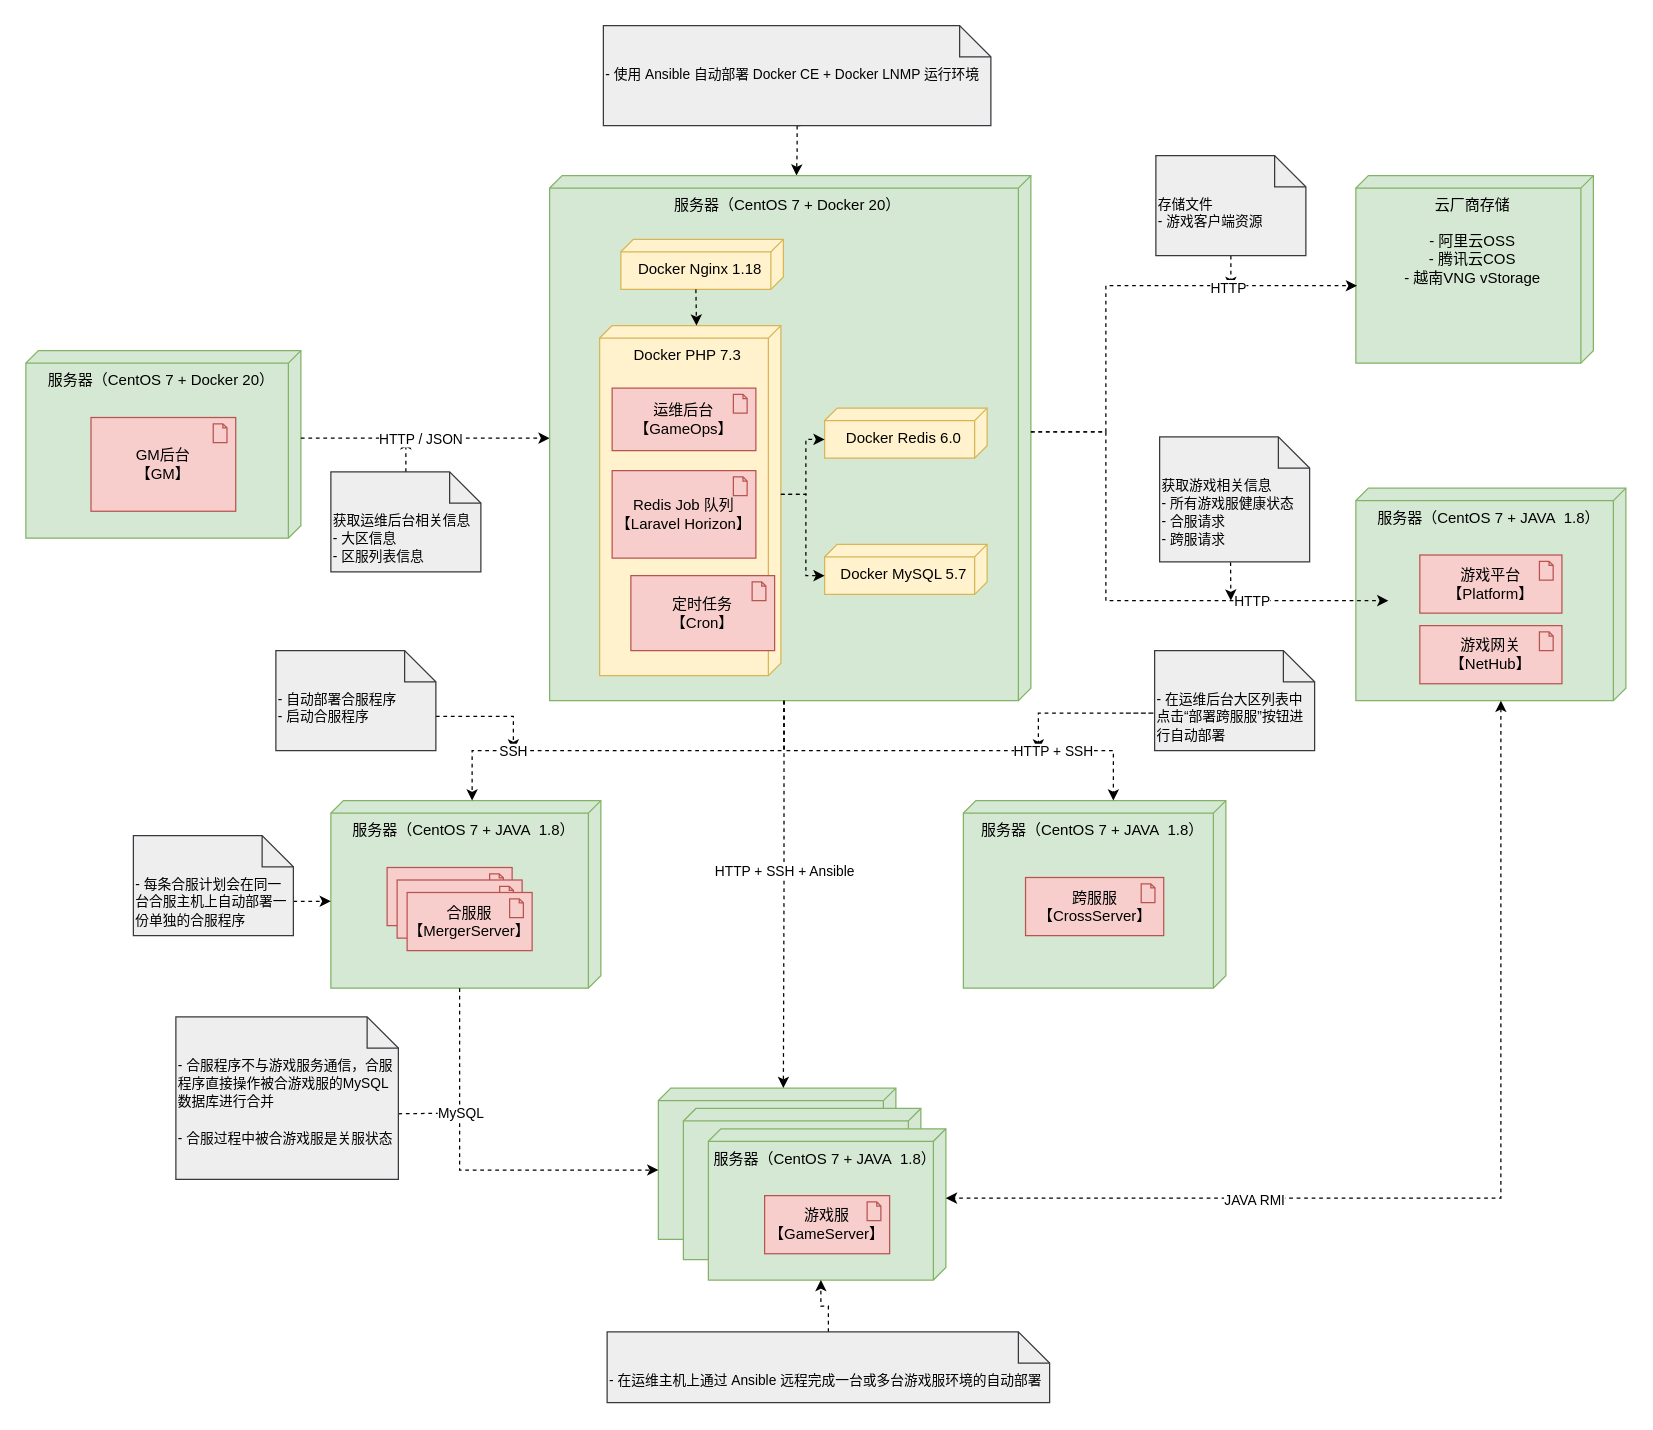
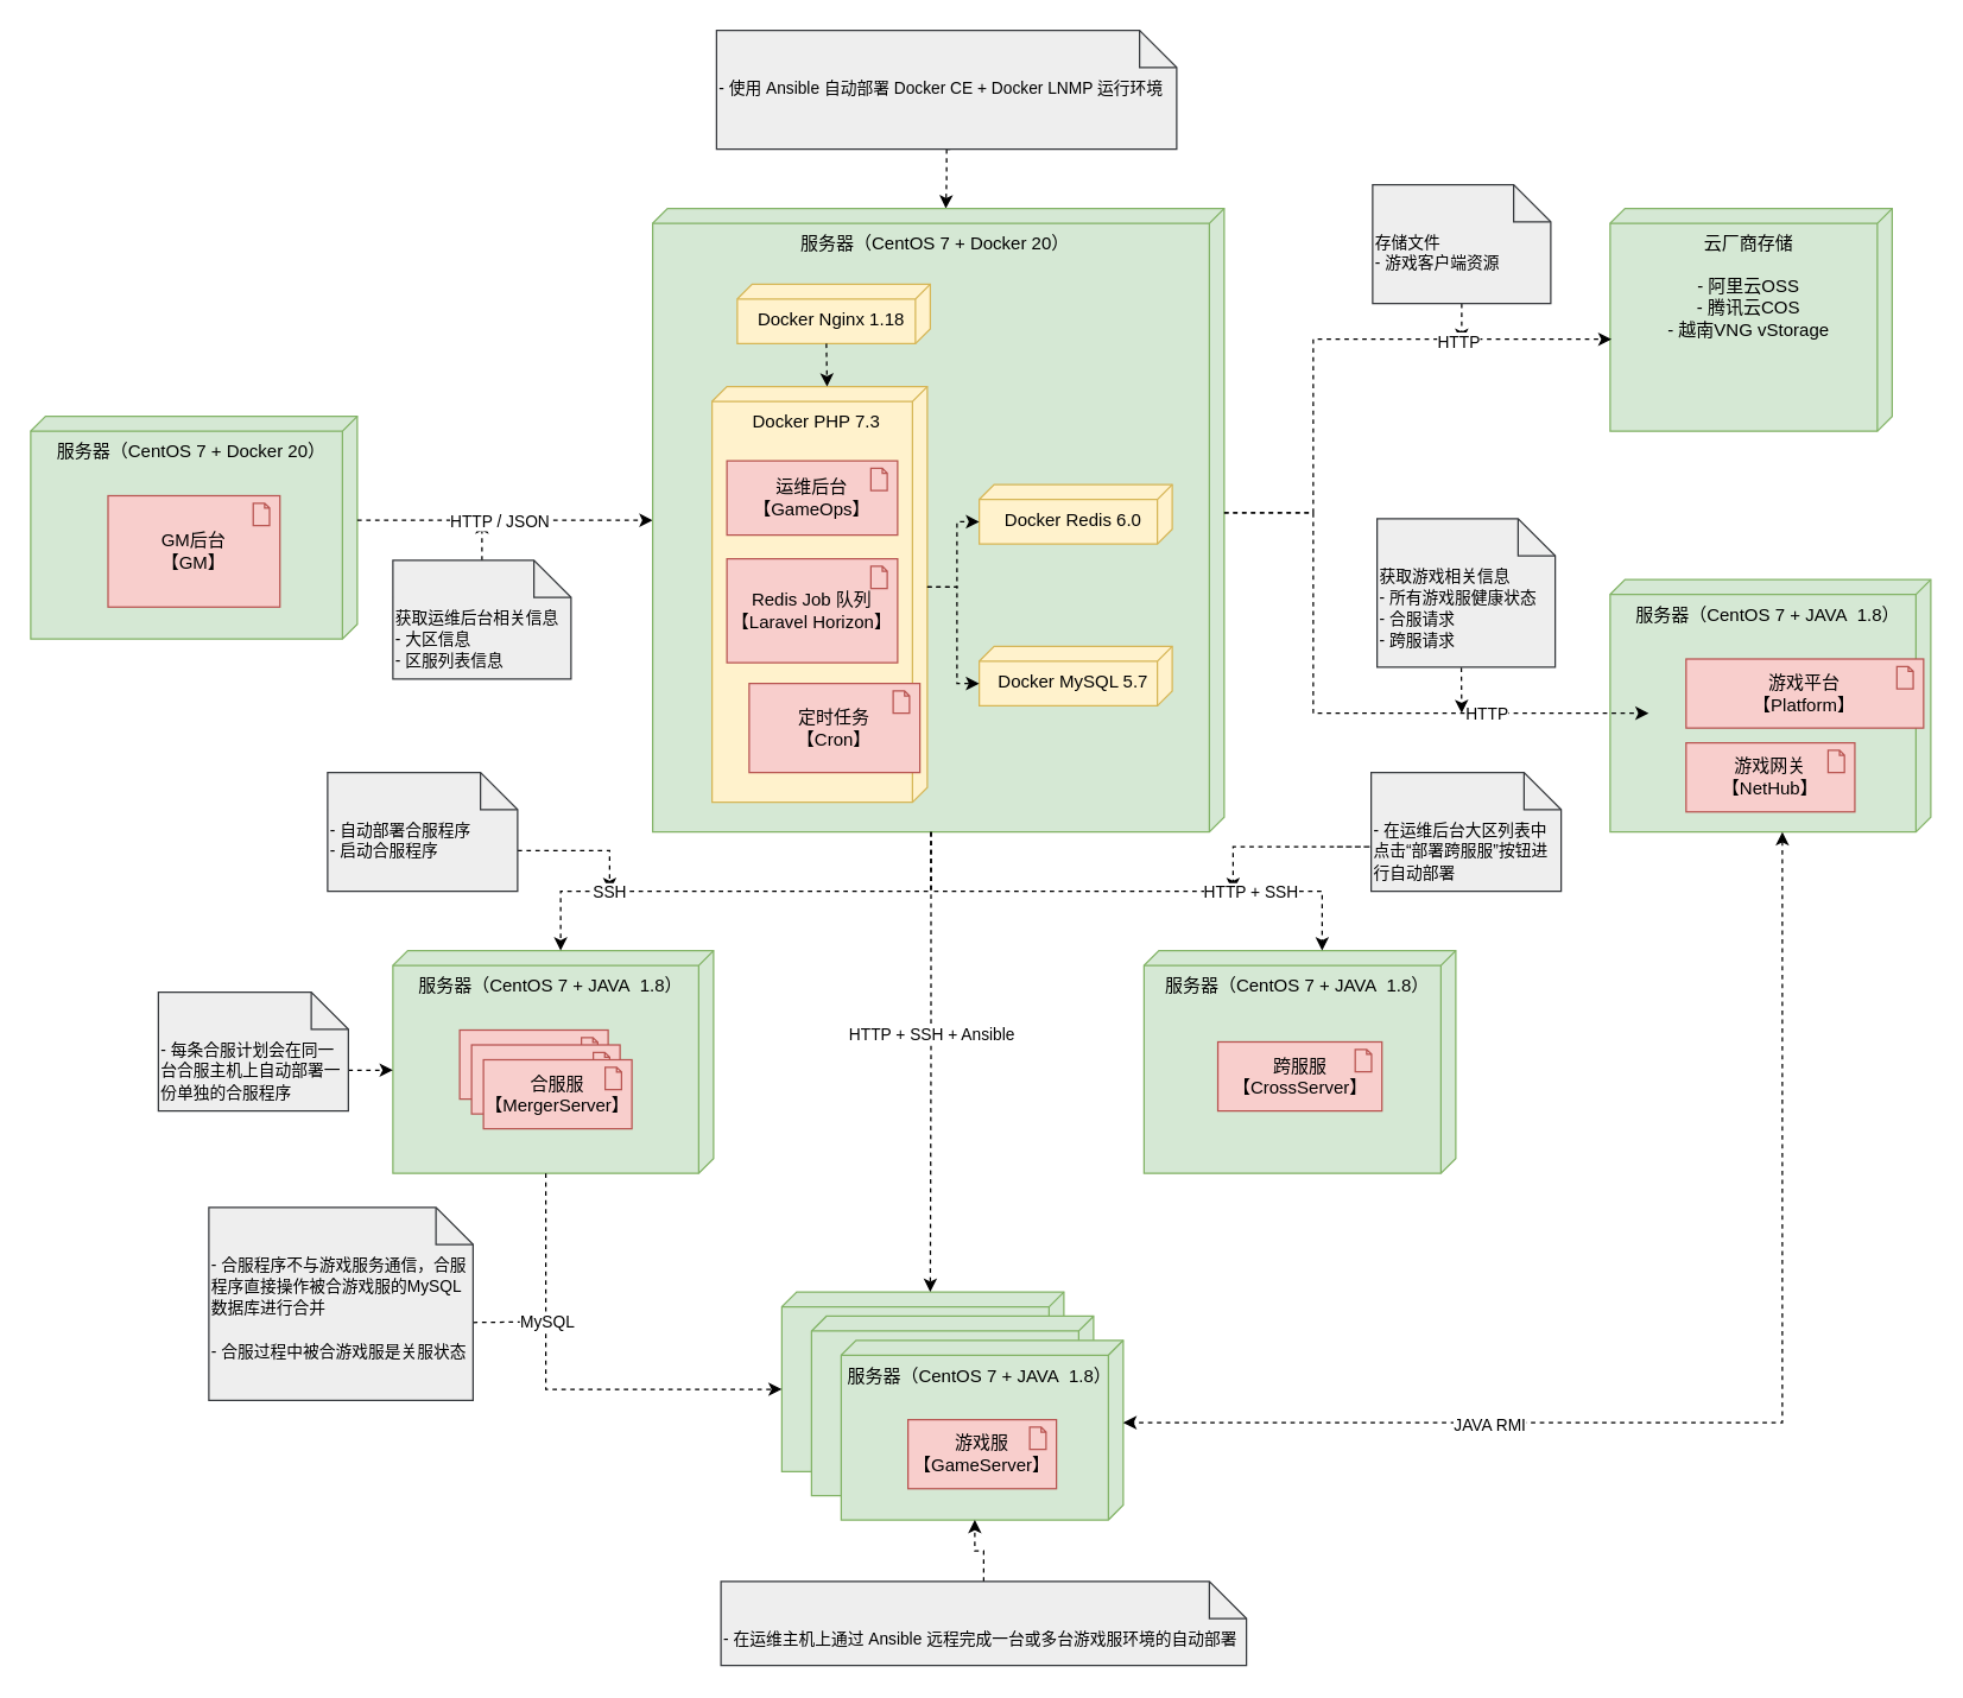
- <mxCell id="34" value="游戏平台&lt;br style=&quot;border-color: var(--border-color);&quot;&gt;【Platform】" style="html=1;outlineConnect=0;whiteSpace=wrap;shape=mxgraph.archimate.application;appType=artifact;fillColor=#f8cecc;strokeColor=#b85450;" parent="32" vertex="1"><mxGeometry x="51.158" y="53.5" width="113.684" height="46.5" as="geometry" /></mxCell>
+ <mxCell id="34" value="游戏平台&lt;br style=&quot;border-color: var(--border-color);&quot;&gt;【Platform】" style="html=1;outlineConnect=0;whiteSpace=wrap;shape=mxgraph.archimate.application;appType=artifact;fillColor=#f8cecc;strokeColor=#b85450;" parent="32" vertex="1"><mxGeometry x="51.158" y="53.5" width="160" height="46.5" as="geometry" /></mxCell>
